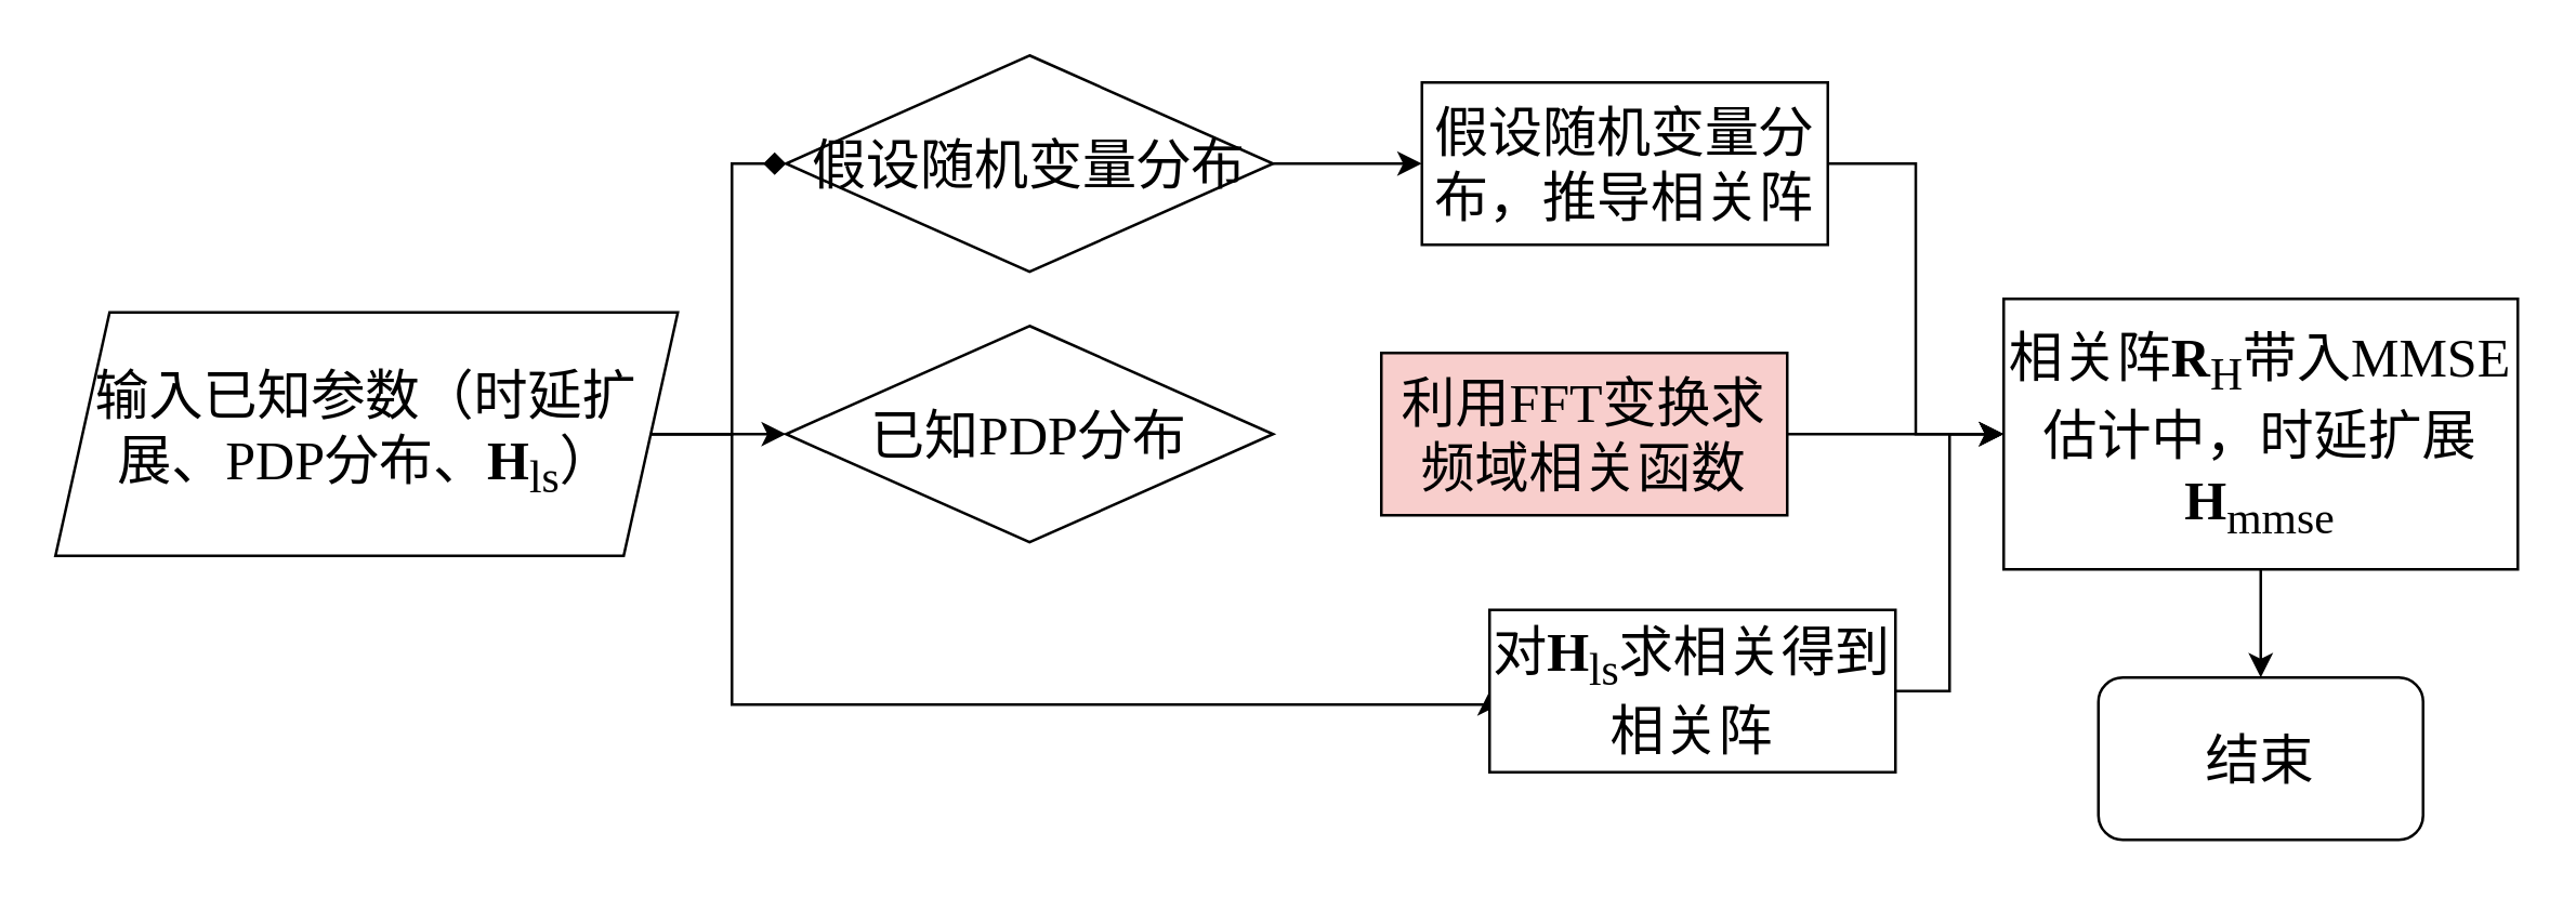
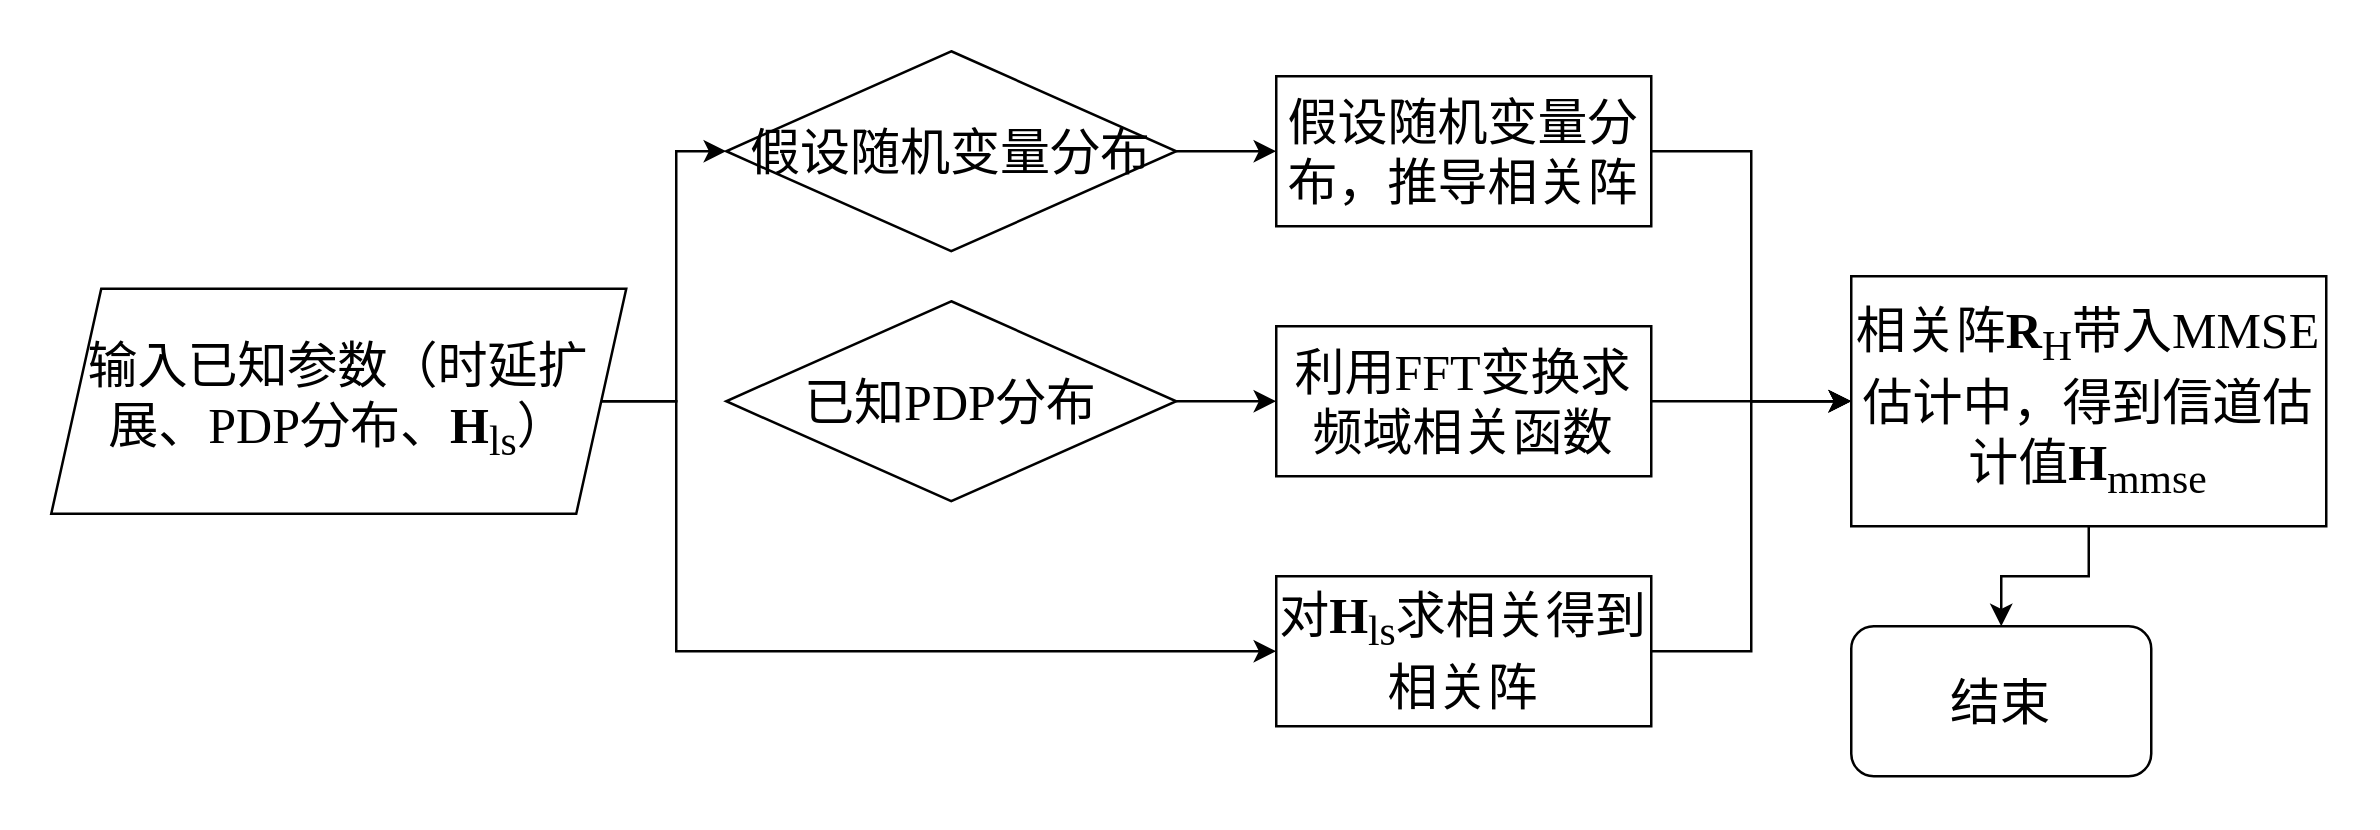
- <mxCell id="2" style="edgeStyle=orthogonalEdgeStyle;rounded=0;orthogonalLoop=1;jettySize=auto;html=1;exitX=1;exitY=0.5;exitDx=0;exitDy=0;entryX=0;entryY=0.5;entryDx=0;entryDy=0;endArrow=diamond;" edge="1" parent="1" source="5" target="6"><mxGeometry relative="1" as="geometry" /></mxCell>
+ <mxCell id="2" style="edgeStyle=orthogonalEdgeStyle;rounded=0;orthogonalLoop=1;jettySize=auto;html=1;exitX=1;exitY=0.5;exitDx=0;exitDy=0;entryX=0;entryY=0.5;entryDx=0;entryDy=0;" edge="1" parent="1" source="5" target="6"><mxGeometry relative="1" as="geometry" /></mxCell>
- <mxCell id="11" value="&lt;font face=&quot;Times New Roman&quot;&gt;&lt;span style=&quot;font-size: 20px;&quot;&gt;假设随机变量分布，推导相关阵&lt;/span&gt;&lt;/font&gt;" style="rounded=0;whiteSpace=wrap;html=1;" vertex="1" parent="1"><mxGeometry x="525" y="30" width="150" height="60" as="geometry" /></mxCell>
+ <mxCell id="11" value="&lt;font face=&quot;Times New Roman&quot;&gt;&lt;span style=&quot;font-size: 20px;&quot;&gt;假设随机变量分布，推导相关阵&lt;/span&gt;&lt;/font&gt;" style="rounded=0;whiteSpace=wrap;html=1;" vertex="1" parent="1"><mxGeometry x="510" y="30" width="150" height="60" as="geometry" /></mxCell>
- <mxCell id="3" style="edgeStyle=orthogonalEdgeStyle;rounded=0;orthogonalLoop=1;jettySize=auto;html=1;exitX=1;exitY=0.5;exitDx=0;exitDy=0;entryX=0;entryY=0.5;entryDx=0;entryDy=0;" edge="1" parent="1" source="5" target="8"><mxGeometry relative="1" as="geometry" /></mxCell>
+ <mxCell id="7" value="" style="edgeStyle=orthogonalEdgeStyle;rounded=0;orthogonalLoop=1;jettySize=auto;html=1;" edge="1" parent="1" source="8" target="13"><mxGeometry relative="1" as="geometry" /></mxCell>
- <mxCell id="13" value="&lt;font face=&quot;Times New Roman&quot;&gt;&lt;span style=&quot;font-size: 20px;&quot;&gt;利用FFT变换求频域相关函数&lt;/span&gt;&lt;/font&gt;" style="rounded=0;whiteSpace=wrap;html=1;fillColor=#f8cecc;" vertex="1" parent="1"><mxGeometry x="510" y="130" width="150" height="60" as="geometry" /></mxCell>
+ <mxCell id="13" value="&lt;font face=&quot;Times New Roman&quot;&gt;&lt;span style=&quot;font-size: 20px;&quot;&gt;利用FFT变换求频域相关函数&lt;/span&gt;&lt;/font&gt;" style="rounded=0;whiteSpace=wrap;html=1;" vertex="1" parent="1"><mxGeometry x="510" y="130" width="150" height="60" as="geometry" /></mxCell>
- <mxCell id="18" value="&lt;font style=&quot;font-size: 20px;&quot; face=&quot;Times New Roman&quot;&gt;相关阵&lt;b&gt;R&lt;/b&gt;&lt;sub&gt;H&lt;/sub&gt;带入MMSE估计中，时延扩展&lt;/font&gt;&lt;font face=&quot;Times New Roman&quot; style=&quot;font-size: 20px;&quot;&gt;&lt;b&gt;H&lt;/b&gt;&lt;sub style=&quot;&quot;&gt;mmse&lt;/sub&gt;&lt;/font&gt;" style="rounded=0;whiteSpace=wrap;html=1;" vertex="1" parent="1"><mxGeometry x="740" y="110" width="190" height="100" as="geometry" /></mxCell>
+ <mxCell id="18" value="&lt;font style=&quot;font-size: 20px;&quot; face=&quot;Times New Roman&quot;&gt;相关阵&lt;b&gt;R&lt;/b&gt;&lt;sub&gt;H&lt;/sub&gt;带入MMSE估计中，得到信道估计值&lt;/font&gt;&lt;font face=&quot;Times New Roman&quot; style=&quot;font-size: 20px;&quot;&gt;&lt;b&gt;H&lt;/b&gt;&lt;sub style=&quot;&quot;&gt;mmse&lt;/sub&gt;&lt;/font&gt;" style="rounded=0;whiteSpace=wrap;html=1;" vertex="1" parent="1"><mxGeometry x="740" y="110" width="190" height="100" as="geometry" /></mxCell>
- <mxCell id="15" value="&lt;span style=&quot;font-family: &amp;quot;Times New Roman&amp;quot;; font-size: 20px;&quot;&gt;对&lt;/span&gt;&lt;font style=&quot;font-size: 20px;&quot;&gt;&lt;span style=&quot;font-family: &amp;quot;Times New Roman&amp;quot;;&quot;&gt;&lt;b style=&quot;&quot;&gt;H&lt;/b&gt;&lt;/span&gt;&lt;sub style=&quot;font-family: &amp;quot;Times New Roman&amp;quot;;&quot;&gt;ls&lt;/sub&gt;&lt;/font&gt;&lt;span style=&quot;font-family: &amp;quot;Times New Roman&amp;quot;; font-size: 20px;&quot;&gt;求相关得到相关阵&lt;/span&gt;" style="rounded=0;whiteSpace=wrap;html=1;" vertex="1" parent="1"><mxGeometry x="550" y="225" width="150" height="60" as="geometry" /></mxCell>
+ <mxCell id="15" value="&lt;span style=&quot;font-family: &amp;quot;Times New Roman&amp;quot;; font-size: 20px;&quot;&gt;对&lt;/span&gt;&lt;font style=&quot;font-size: 20px;&quot;&gt;&lt;span style=&quot;font-family: &amp;quot;Times New Roman&amp;quot;;&quot;&gt;&lt;b style=&quot;&quot;&gt;H&lt;/b&gt;&lt;/span&gt;&lt;sub style=&quot;font-family: &amp;quot;Times New Roman&amp;quot;;&quot;&gt;ls&lt;/sub&gt;&lt;/font&gt;&lt;span style=&quot;font-family: &amp;quot;Times New Roman&amp;quot;; font-size: 20px;&quot;&gt;求相关得到相关阵&lt;/span&gt;" style="rounded=0;whiteSpace=wrap;html=1;" vertex="1" parent="1"><mxGeometry x="510" y="230" width="150" height="60" as="geometry" /></mxCell>
- <mxCell id="16" value="&lt;span style=&quot;font-family: &amp;quot;Times New Roman&amp;quot;; font-size: 20px;&quot;&gt;结束&lt;/span&gt;" style="rounded=1;whiteSpace=wrap;html=1;" vertex="1" parent="1"><mxGeometry x="775" y="250" width="120" height="60" as="geometry" /></mxCell>
+ <mxCell id="16" value="&lt;span style=&quot;font-family: &amp;quot;Times New Roman&amp;quot;; font-size: 20px;&quot;&gt;结束&lt;/span&gt;" style="rounded=1;whiteSpace=wrap;html=1;" vertex="1" parent="1"><mxGeometry x="740" y="250" width="120" height="60" as="geometry" /></mxCell>
